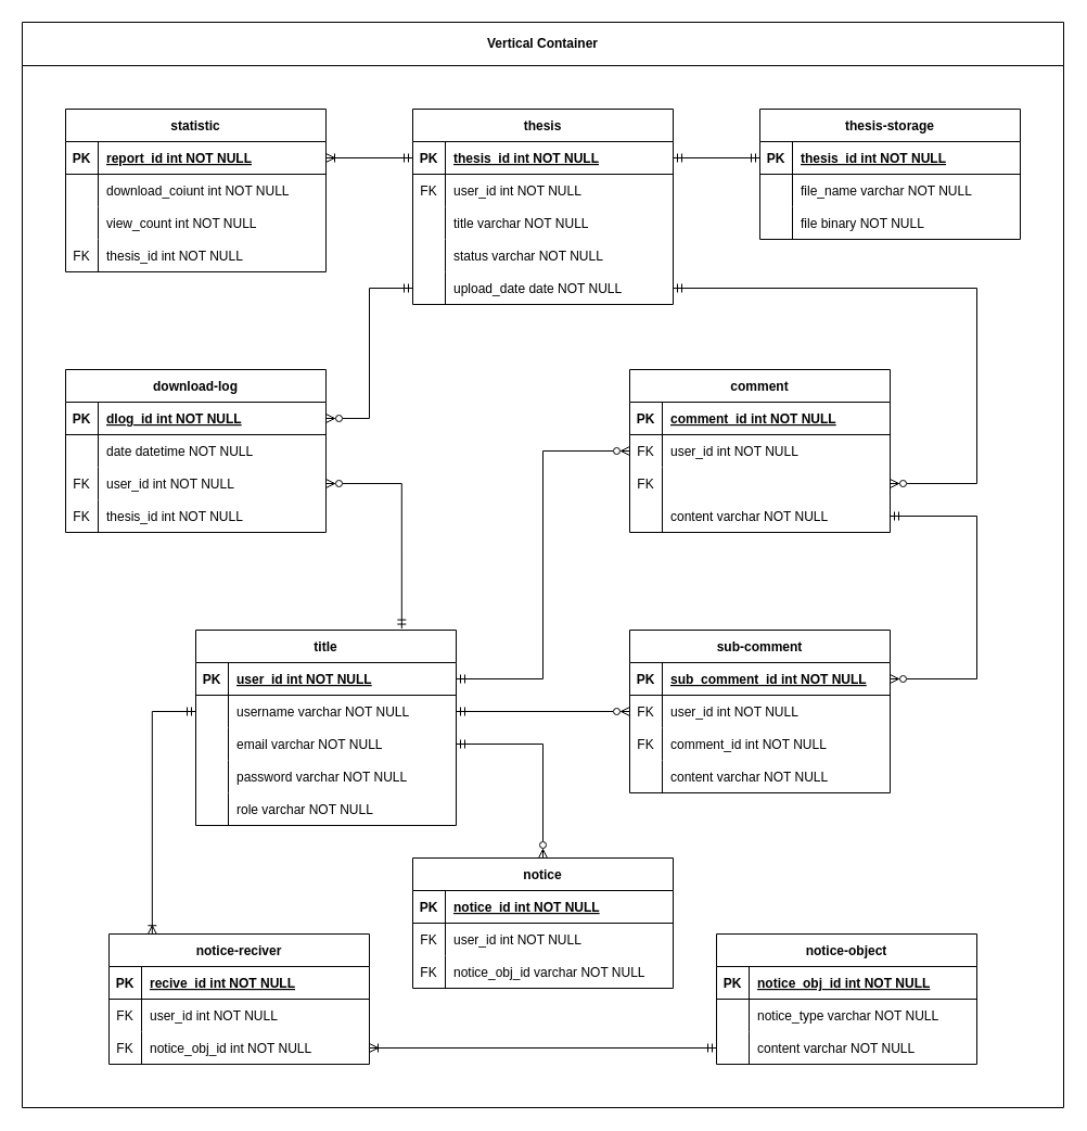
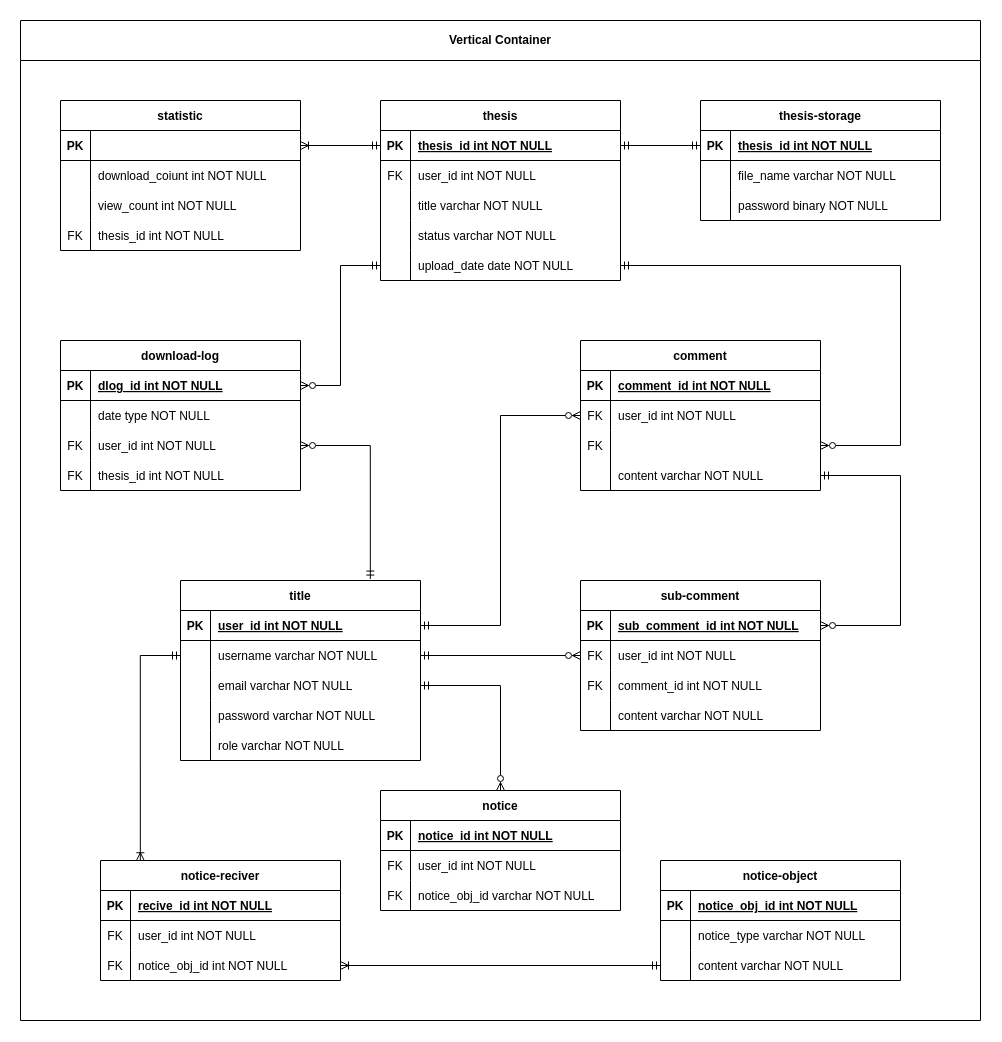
- <mxCell id="66" value="report_id int NOT NULL " style="shape=partialRectangle;overflow=hidden;connectable=0;fillColor=none;top=0;left=0;bottom=0;right=0;align=left;spacingLeft=6;fontStyle=5;" parent="64" vertex="1"><mxGeometry x="30" width="210" height="30" as="geometry"><mxRectangle width="210" height="30" as="alternateBounds" /></mxGeometry></mxCell>
- <mxCell id="128" value="file binary NOT NULL" style="shape=partialRectangle;overflow=hidden;connectable=0;fillColor=none;top=0;left=0;bottom=0;right=0;align=left;spacingLeft=6;" parent="126" vertex="1"><mxGeometry x="30" width="210" height="30" as="geometry"><mxRectangle width="210" height="30" as="alternateBounds" /></mxGeometry></mxCell>
+ <mxCell id="128" value="password binary NOT NULL" style="shape=partialRectangle;overflow=hidden;connectable=0;fillColor=none;top=0;left=0;bottom=0;right=0;align=left;spacingLeft=6;" parent="126" vertex="1"><mxGeometry x="30" width="210" height="30" as="geometry"><mxRectangle width="210" height="30" as="alternateBounds" /></mxGeometry></mxCell>
- <mxCell id="112" value="date datetime NOT NULL" style="shape=partialRectangle;overflow=hidden;connectable=0;fillColor=none;top=0;left=0;bottom=0;right=0;align=left;spacingLeft=6;" parent="110" vertex="1"><mxGeometry x="30" width="210" height="30" as="geometry"><mxRectangle width="210" height="30" as="alternateBounds" /></mxGeometry></mxCell>
+ <mxCell id="112" value="date type NOT NULL" style="shape=partialRectangle;overflow=hidden;connectable=0;fillColor=none;top=0;left=0;bottom=0;right=0;align=left;spacingLeft=6;" parent="110" vertex="1"><mxGeometry x="30" width="210" height="30" as="geometry"><mxRectangle width="210" height="30" as="alternateBounds" /></mxGeometry></mxCell>
